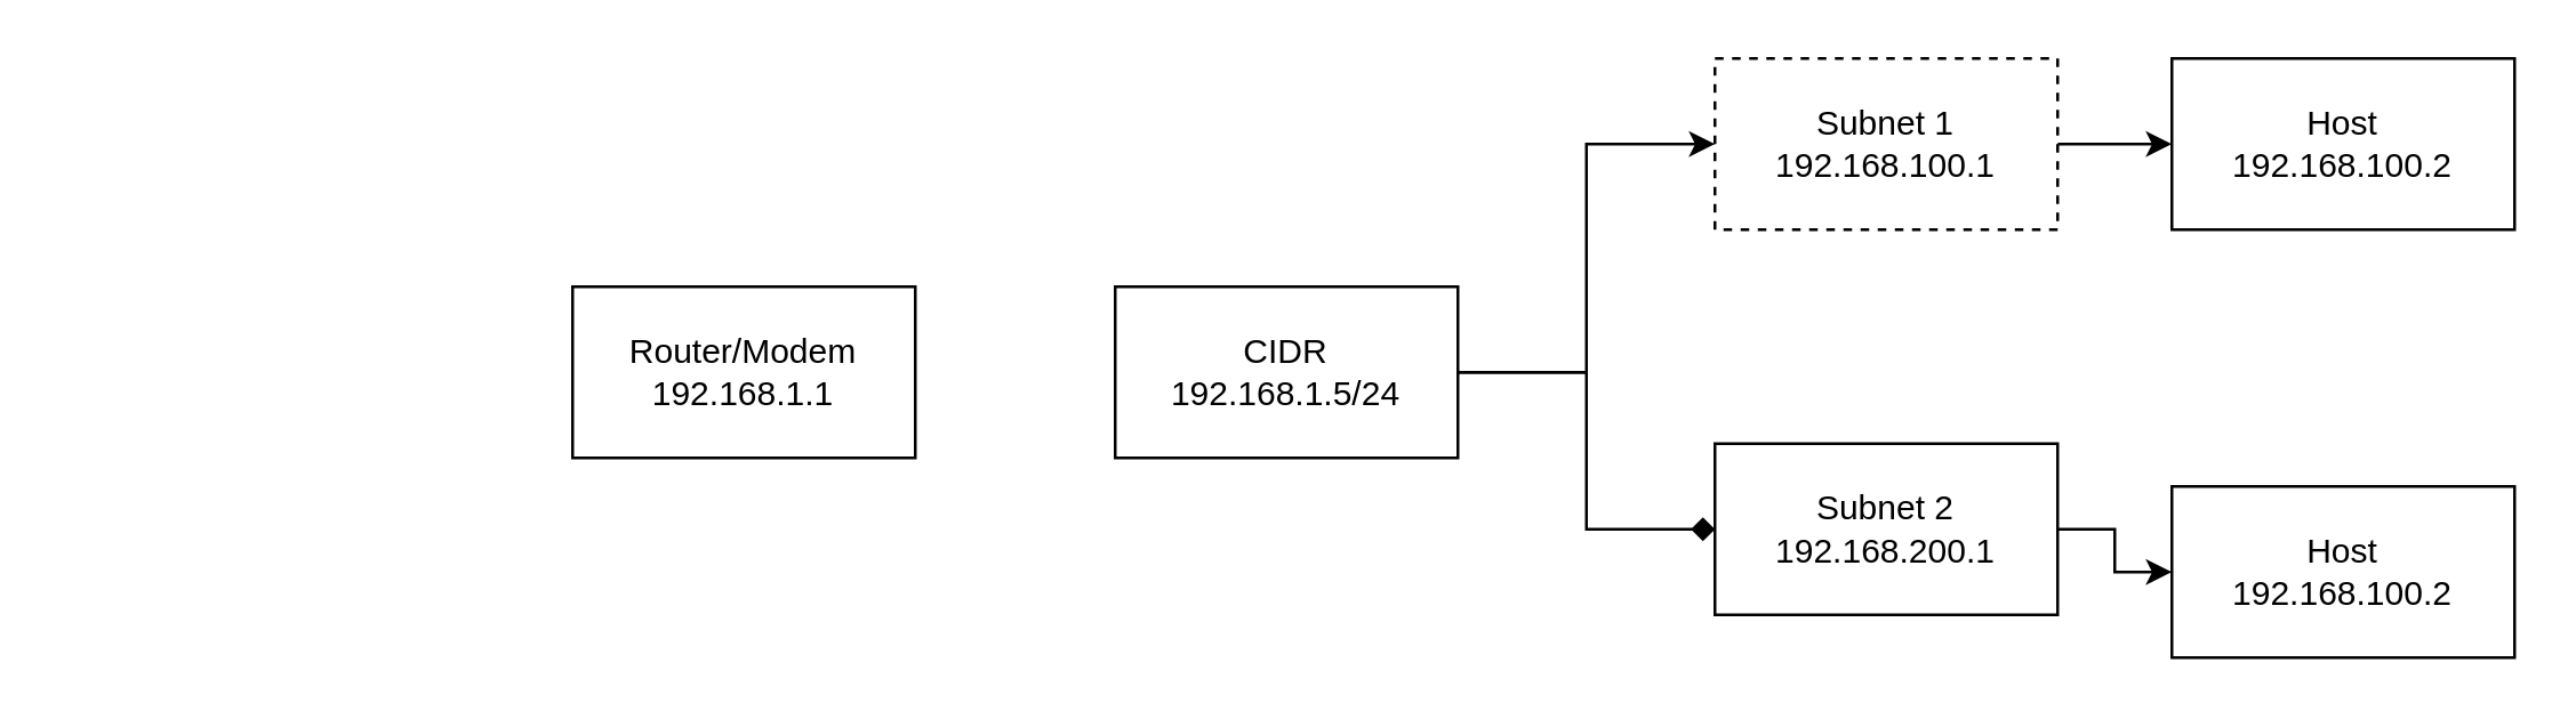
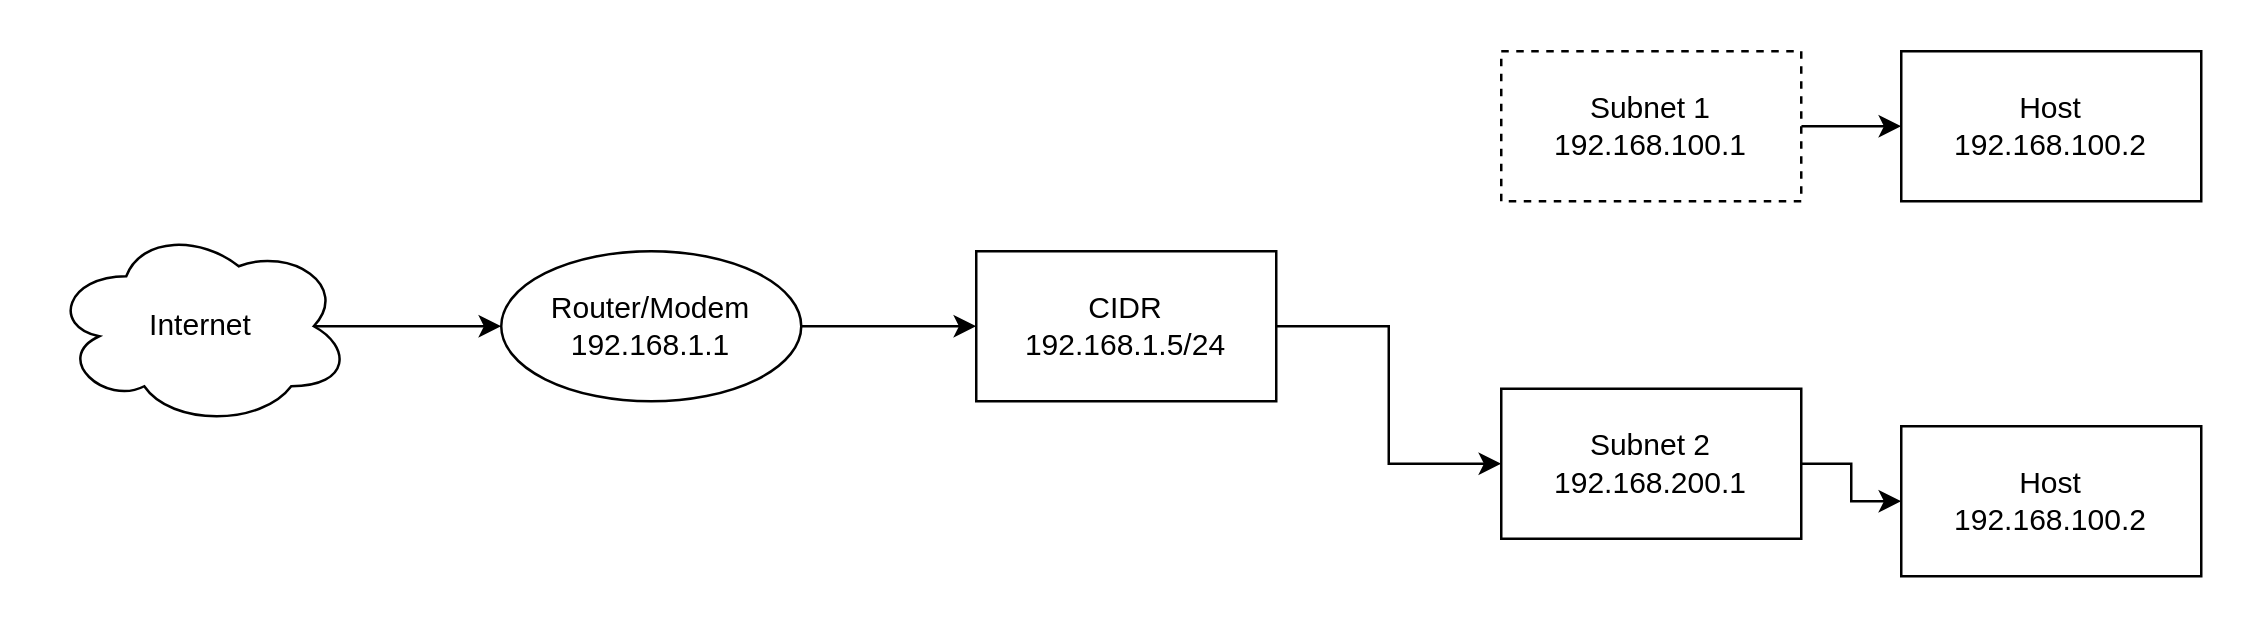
- <mxCell id="6" style="edgeStyle=orthogonalEdgeStyle;rounded=0;orthogonalLoop=1;jettySize=auto;html=1;exitX=1;exitY=0.5;exitDx=0;exitDy=0;entryX=0;entryY=0.5;entryDx=0;entryDy=0;" edge="1" parent="1" source="8" target="10"><mxGeometry relative="1" as="geometry" /></mxCell>
+ <mxCell id="3" value="Internet" style="ellipse;shape=cloud;whiteSpace=wrap;html=1;" vertex="1" parent="1"><mxGeometry x="20" y="90" width="120" height="80" as="geometry" /></mxCell>
+ <mxCell id="2" style="edgeStyle=orthogonalEdgeStyle;rounded=0;orthogonalLoop=1;jettySize=auto;html=1;exitX=0.875;exitY=0.5;exitDx=0;exitDy=0;exitPerimeter=0;entryX=0;entryY=0.5;entryDx=0;entryDy=0;" edge="1" parent="1" source="3" target="5"><mxGeometry relative="1" as="geometry" /></mxCell>
- <mxCell id="5" value="Router/Modem&lt;br&gt;192.168.1.1" style="rounded=0;whiteSpace=wrap;html=1;" vertex="1" parent="1"><mxGeometry x="200" y="100" width="120" height="60" as="geometry" /></mxCell>
+ <mxCell id="5" value="Router/Modem&lt;br&gt;192.168.1.1" style="ellipse;whiteSpace=wrap;html=1;" vertex="1" parent="1"><mxGeometry x="200" y="100" width="120" height="60" as="geometry" /></mxCell>
+ <mxCell id="4" style="edgeStyle=orthogonalEdgeStyle;rounded=0;orthogonalLoop=1;jettySize=auto;html=1;exitX=1;exitY=0.5;exitDx=0;exitDy=0;entryX=0;entryY=0.5;entryDx=0;entryDy=0;" edge="1" parent="1" source="5" target="8"><mxGeometry relative="1" as="geometry" /></mxCell>
- <mxCell id="7" style="edgeStyle=orthogonalEdgeStyle;rounded=0;orthogonalLoop=1;jettySize=auto;html=1;exitX=1;exitY=0.5;exitDx=0;exitDy=0;entryX=0;entryY=0.5;entryDx=0;entryDy=0;endArrow=diamond;" edge="1" parent="1" source="8" target="12"><mxGeometry relative="1" as="geometry" /></mxCell>
+ <mxCell id="7" style="edgeStyle=orthogonalEdgeStyle;rounded=0;orthogonalLoop=1;jettySize=auto;html=1;exitX=1;exitY=0.5;exitDx=0;exitDy=0;entryX=0;entryY=0.5;entryDx=0;entryDy=0;" edge="1" parent="1" source="8" target="12"><mxGeometry relative="1" as="geometry" /></mxCell>
